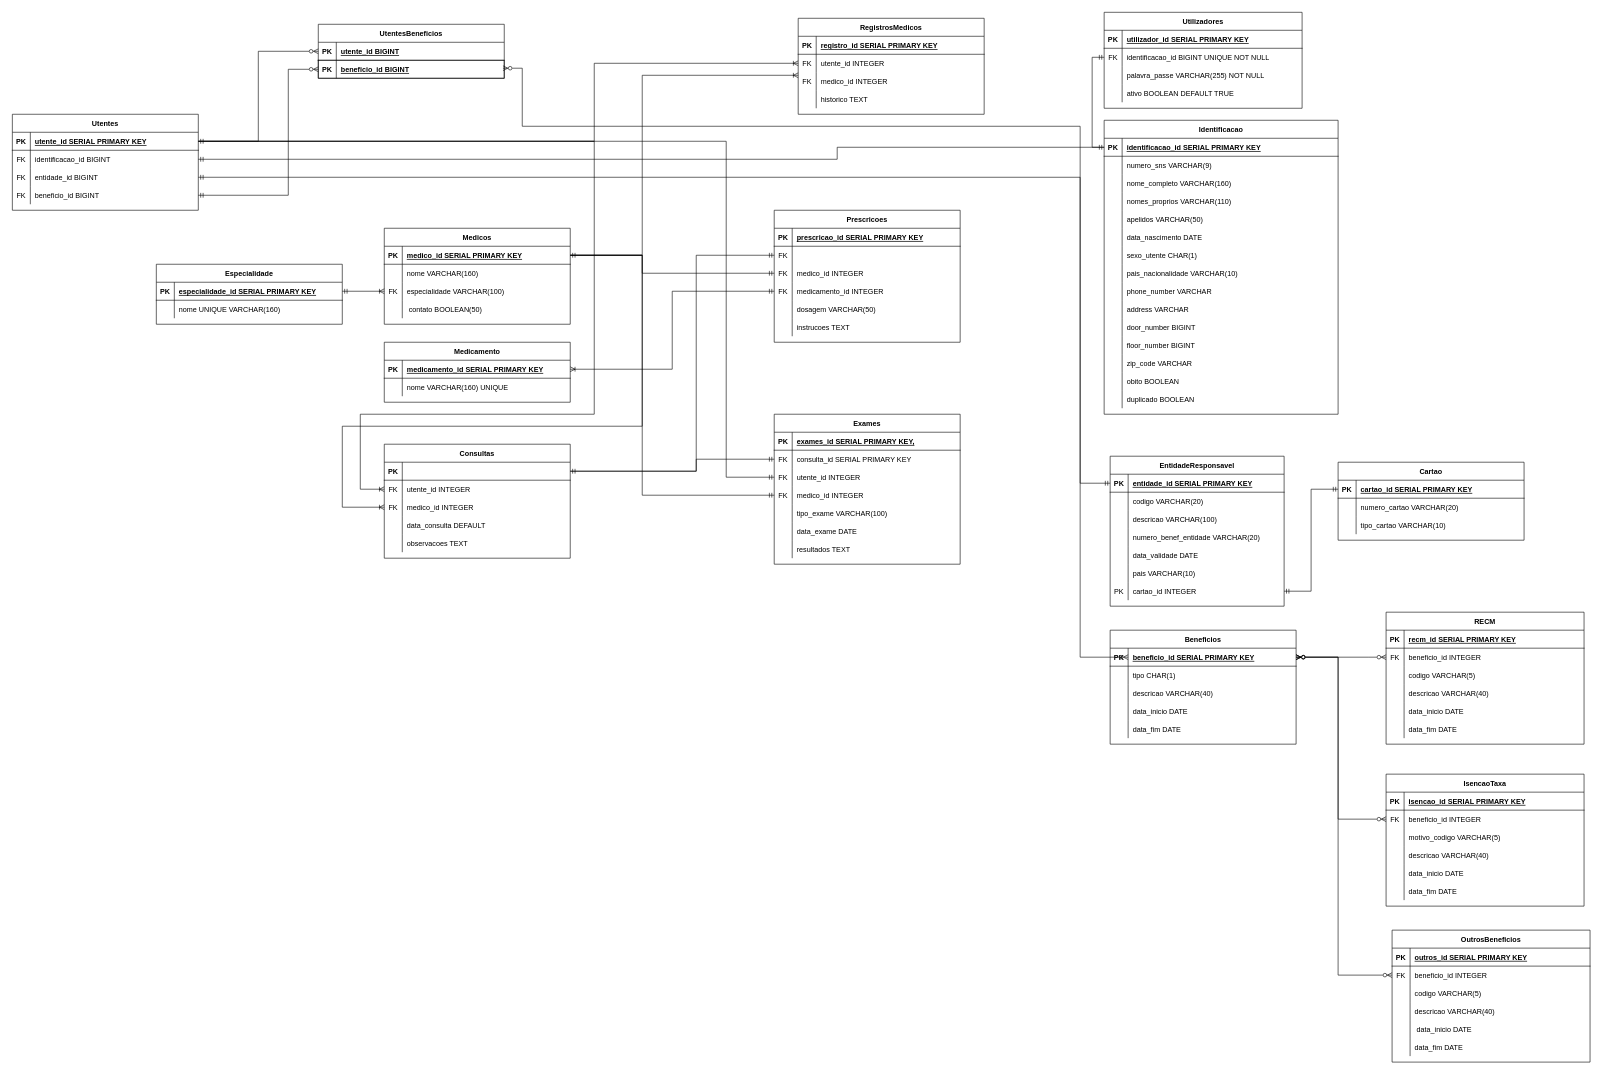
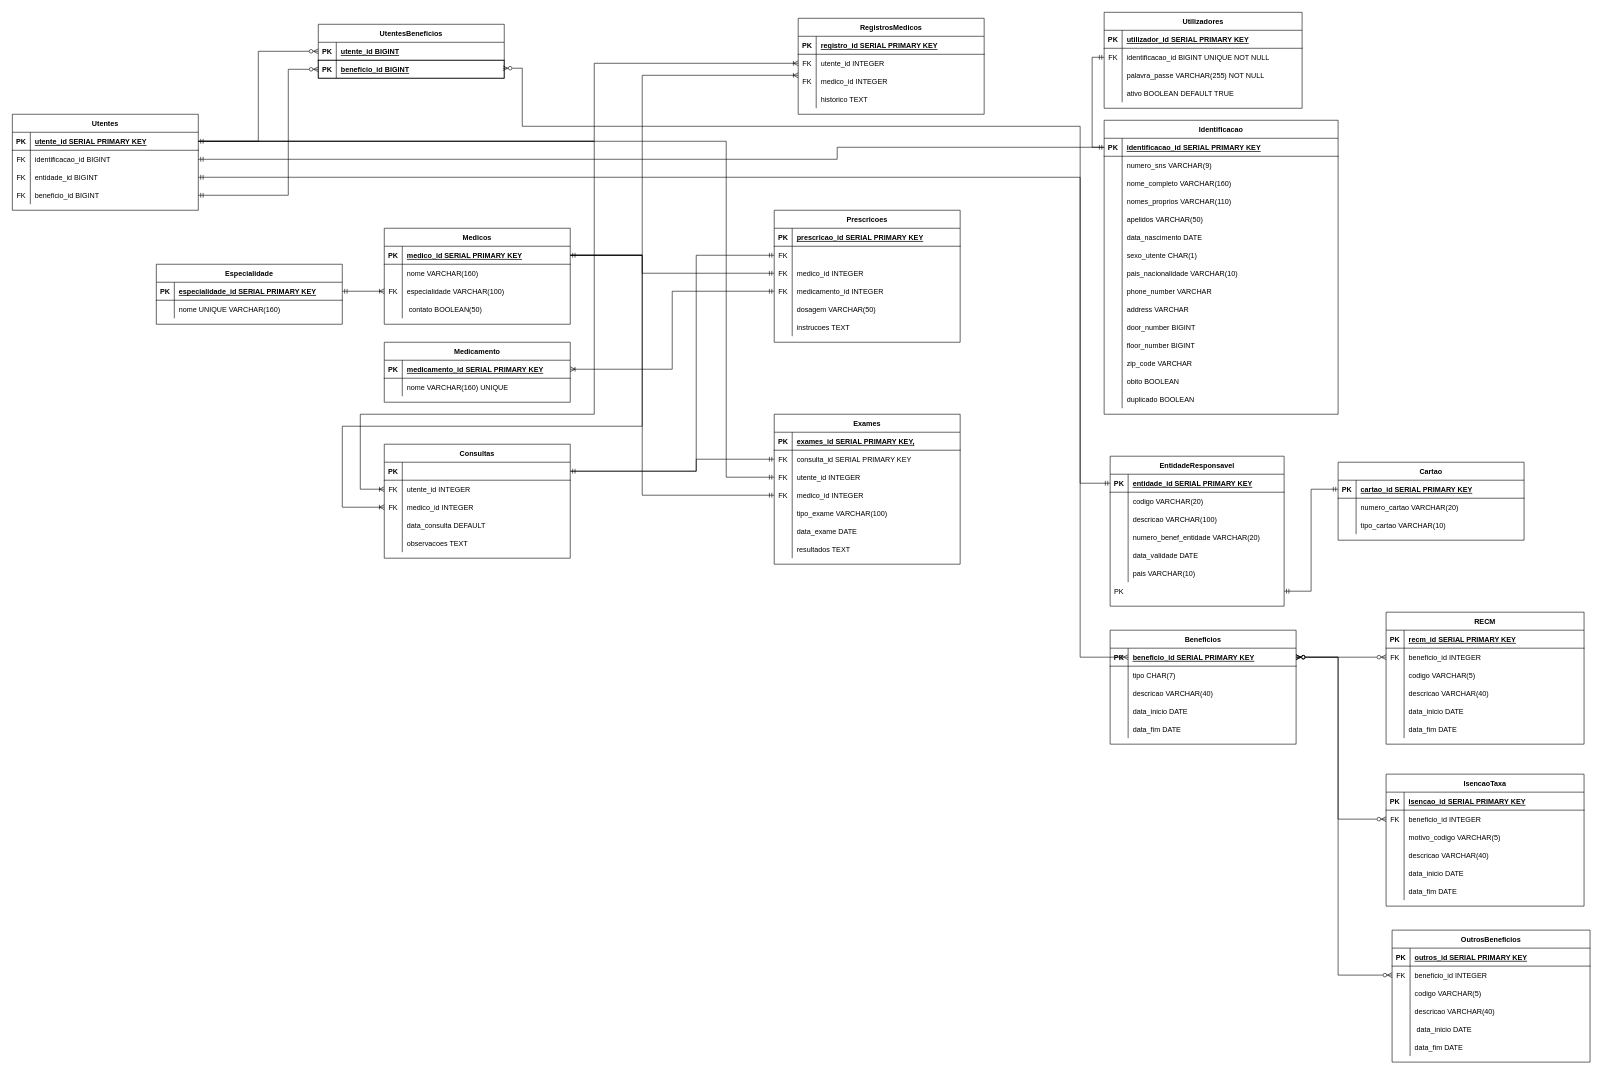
- <mxCell id="52" value="cartao_id INTEGER" style="shape=partialRectangle;overflow=hidden;connectable=0;fillColor=none;top=0;left=0;bottom=0;right=0;align=left;spacingLeft=6;" vertex="1" parent="50"><mxGeometry x="30" width="260" height="30" as="geometry"><mxRectangle width="260" height="30" as="alternateBounds" /></mxGeometry></mxCell>
- <mxCell id="8" value="tipo CHAR(1)" style="shape=partialRectangle;overflow=hidden;connectable=0;fillColor=none;top=0;left=0;bottom=0;right=0;align=left;spacingLeft=6;" parent="6" vertex="1"><mxGeometry x="30" width="280" height="30" as="geometry"><mxRectangle width="280" height="30" as="alternateBounds" /></mxGeometry></mxCell>
+ <mxCell id="8" value="tipo CHAR(7)" style="shape=partialRectangle;overflow=hidden;connectable=0;fillColor=none;top=0;left=0;bottom=0;right=0;align=left;spacingLeft=6;" parent="6" vertex="1"><mxGeometry x="30" width="280" height="30" as="geometry"><mxRectangle width="280" height="30" as="alternateBounds" /></mxGeometry></mxCell>
